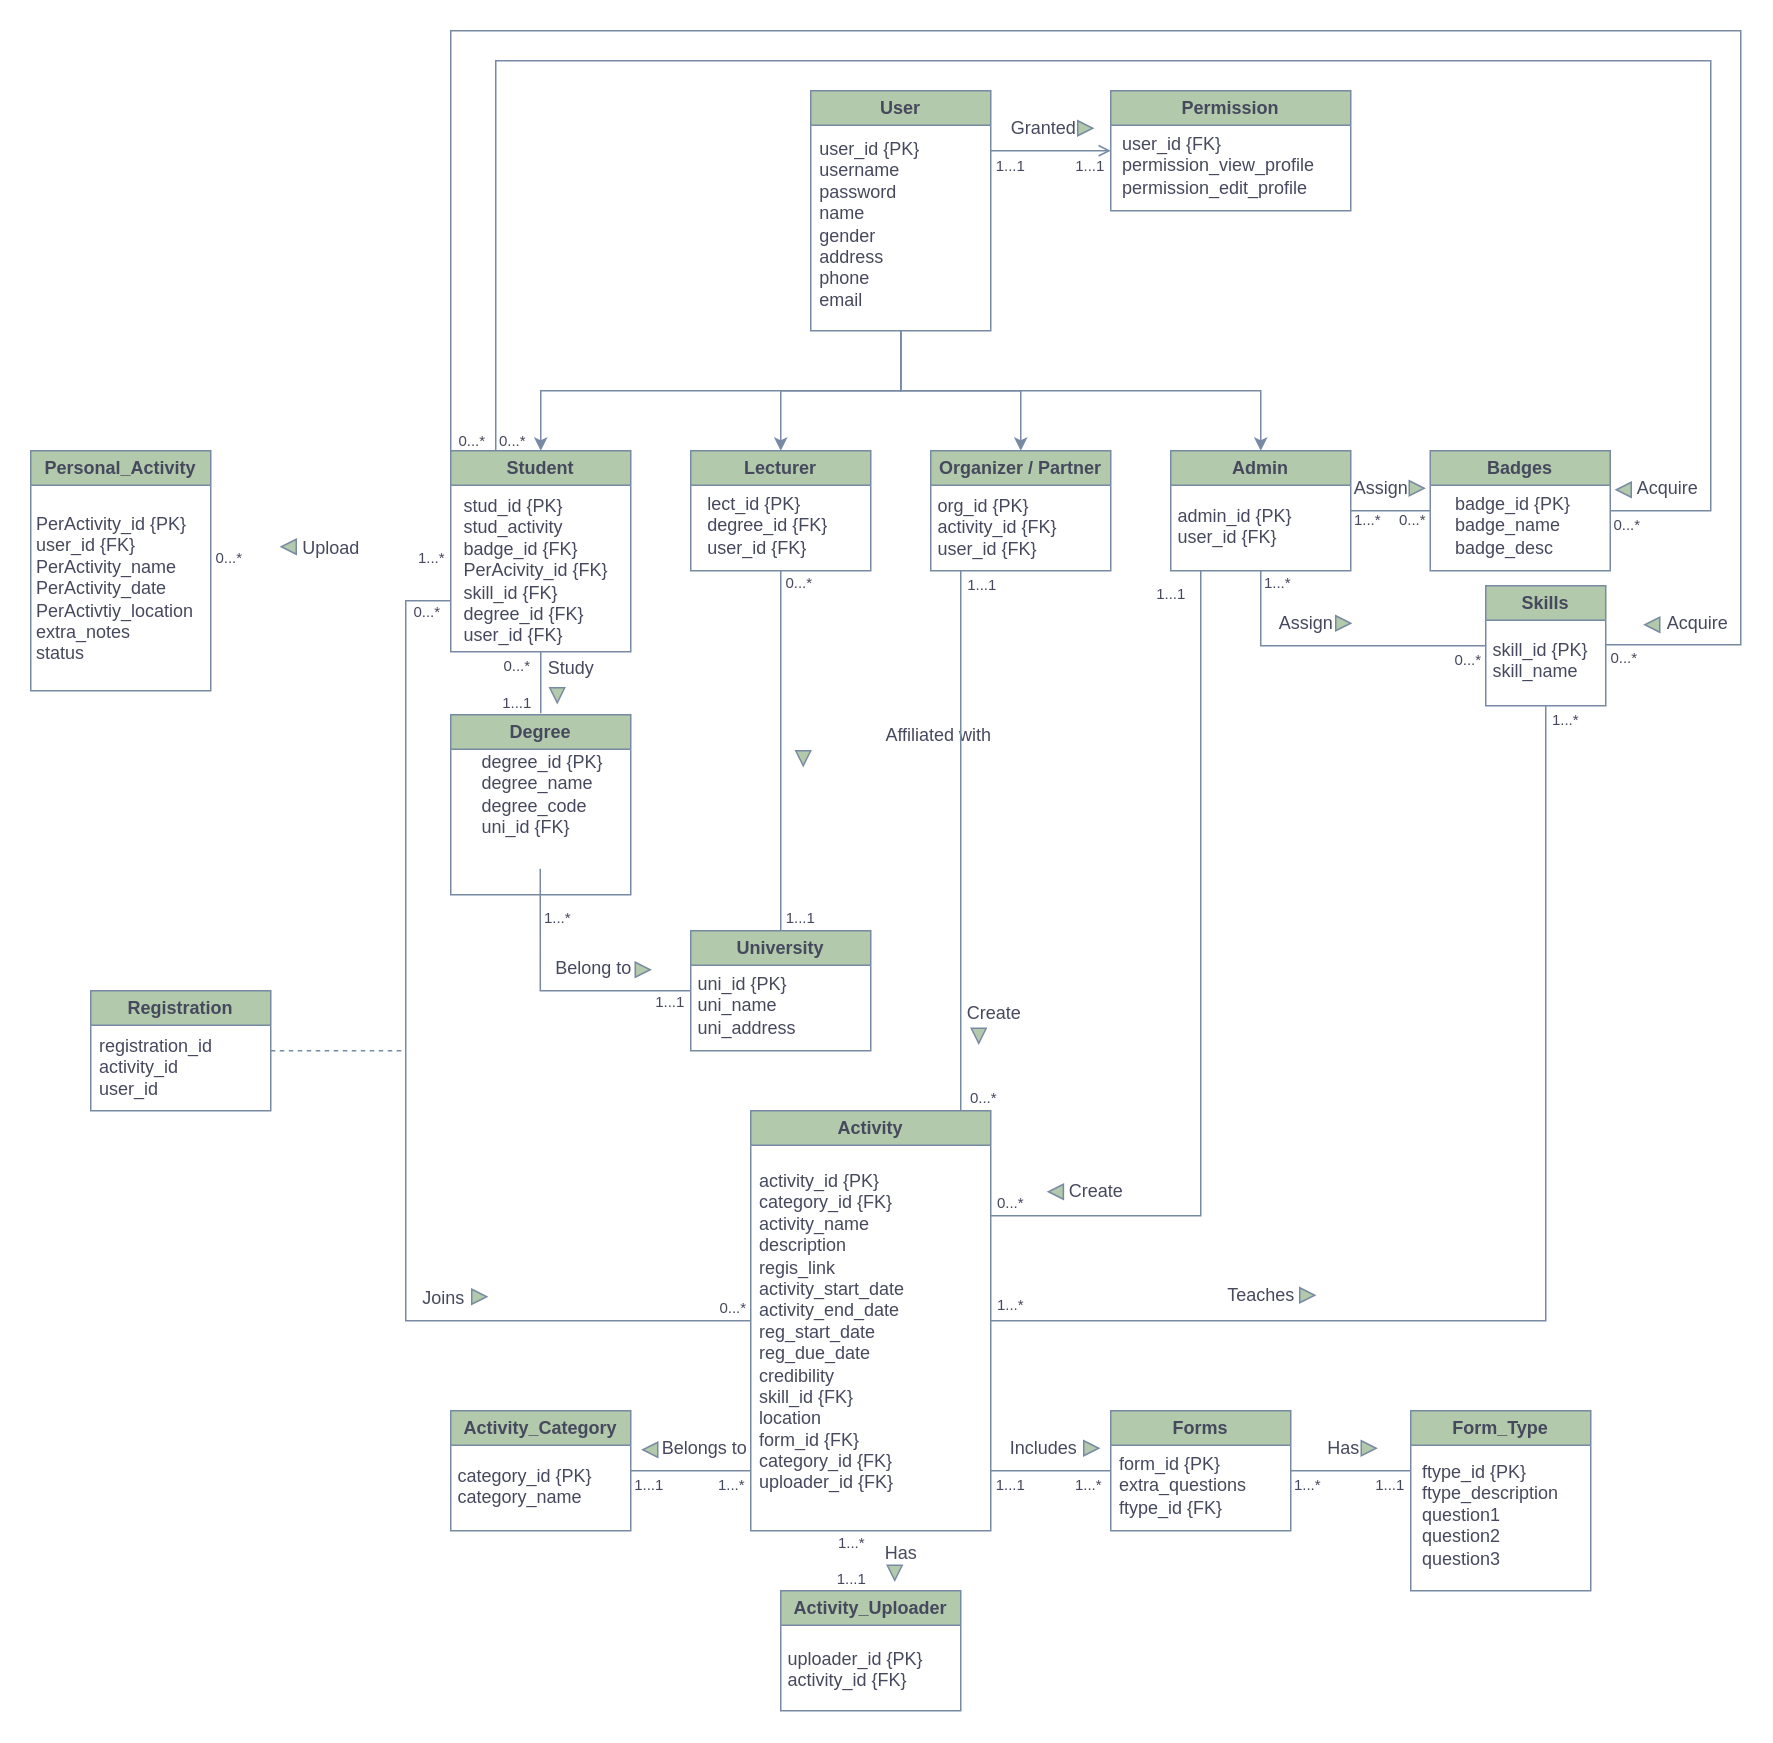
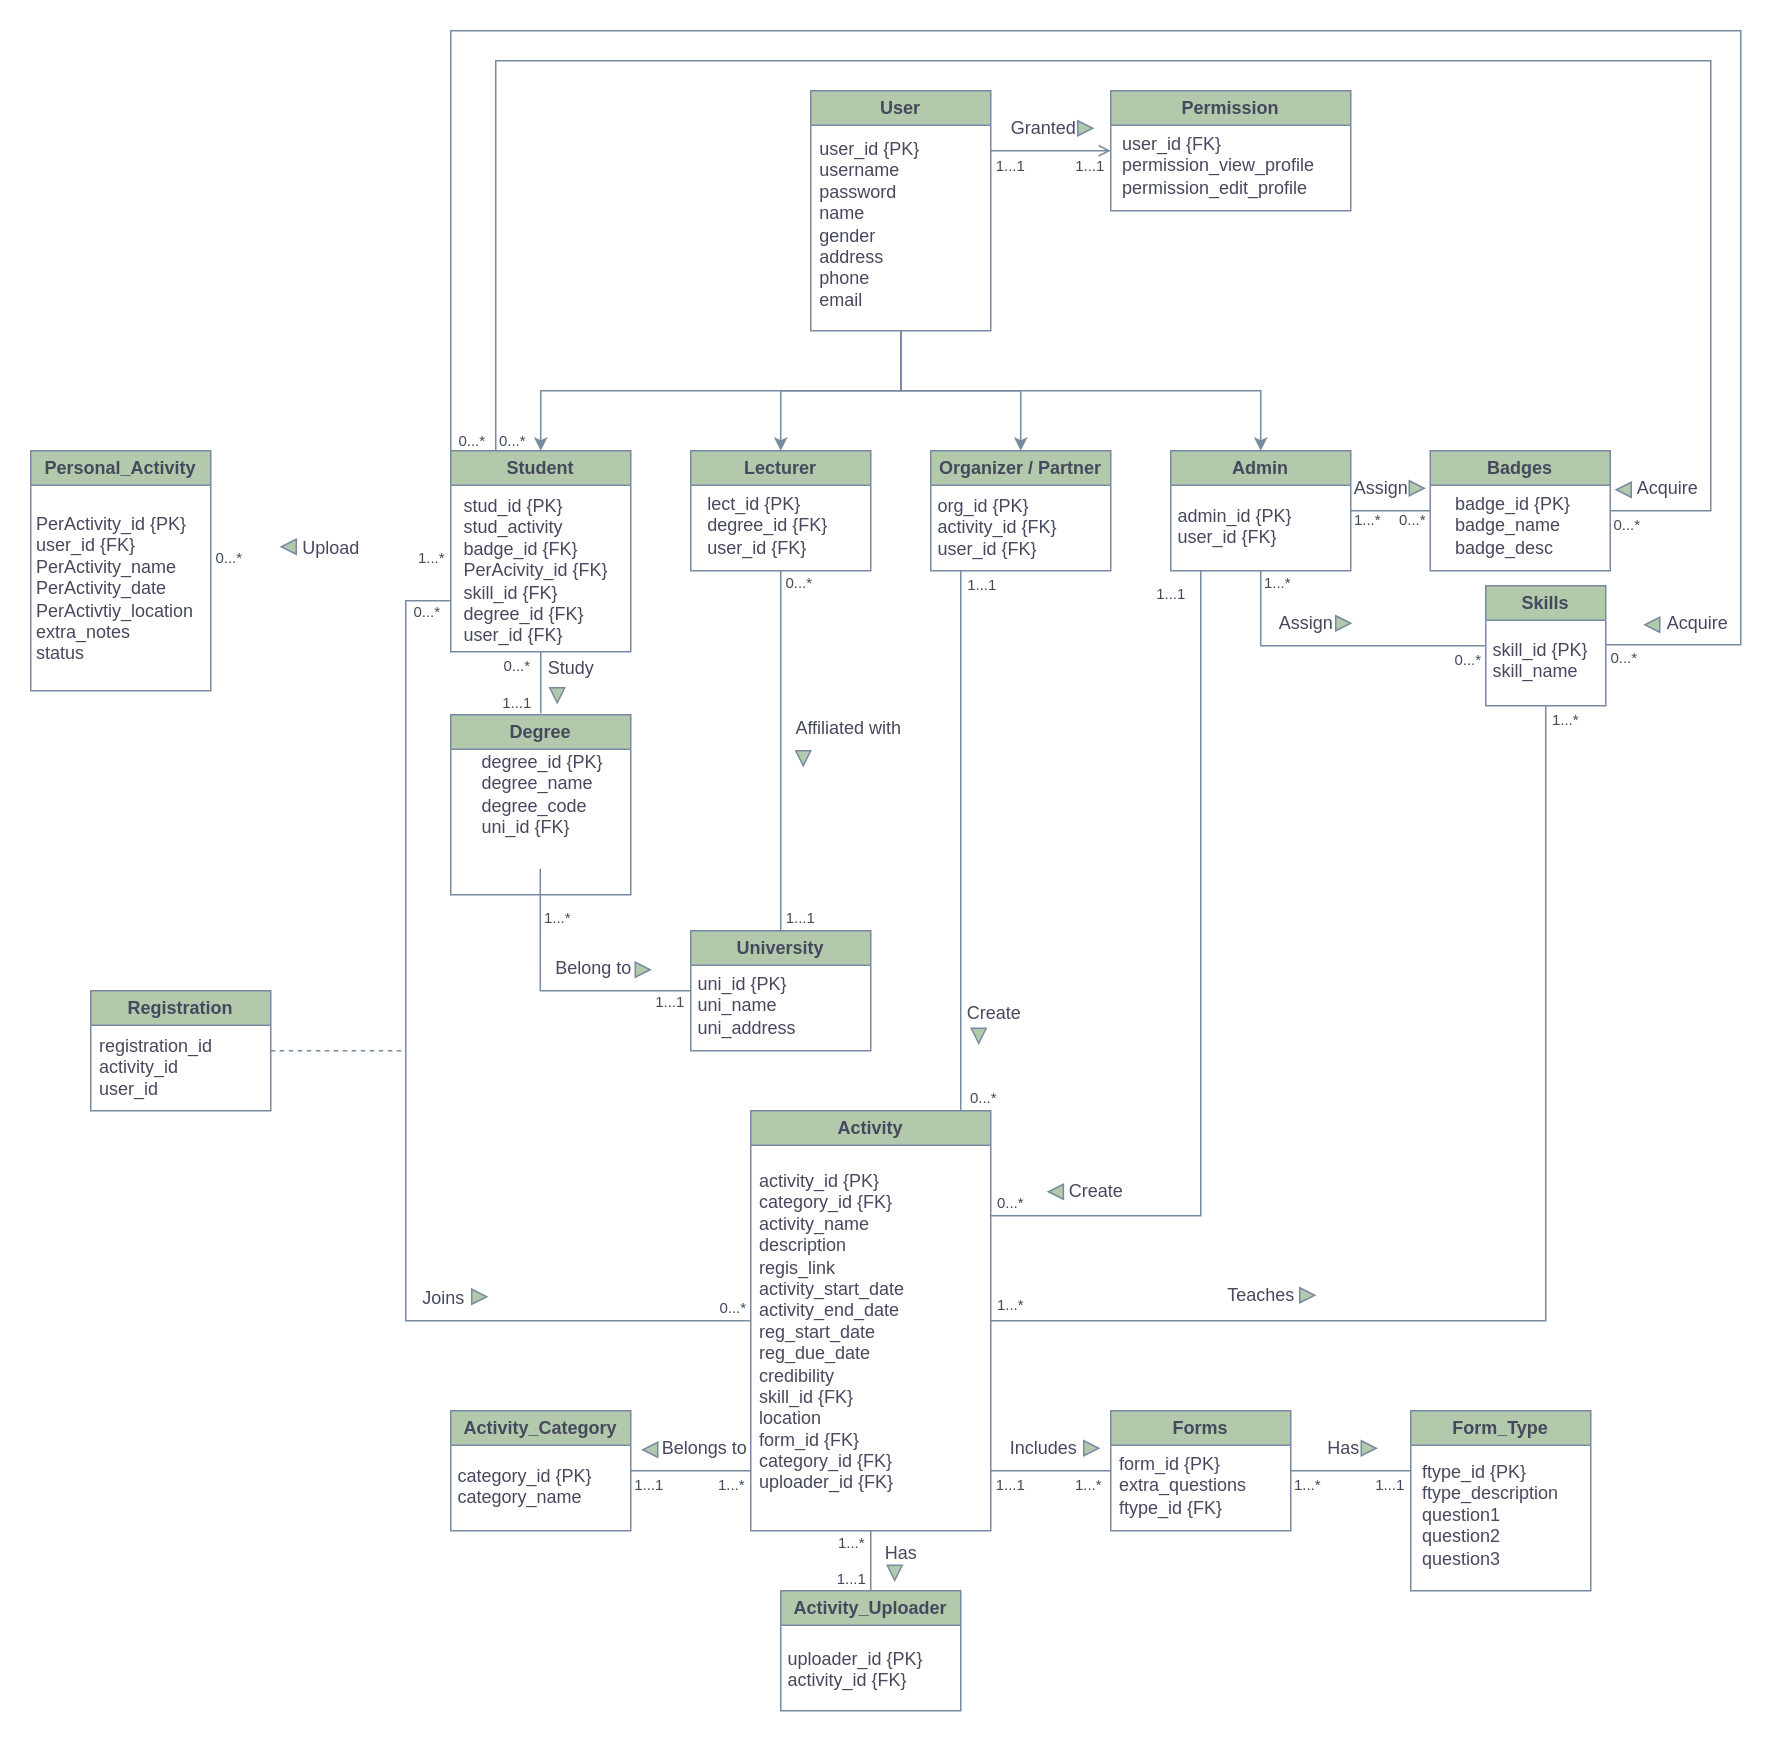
- <mxCell id="59" value="Affiliated with" style="text;html=1;align=center;verticalAlign=middle;resizable=0;points=[];autosize=1;strokeColor=none;fillColor=none;labelBackgroundColor=none;fontColor=#46495D;" vertex="1" parent="1"><mxGeometry x="581" y="477" width="88" height="26" as="geometry" /></mxCell>
+ <mxCell id="59" value="Affiliated with" style="text;html=1;align=center;verticalAlign=middle;resizable=0;points=[];autosize=1;strokeColor=none;fillColor=none;labelBackgroundColor=none;fontColor=#46495D;" vertex="1" parent="1"><mxGeometry x="521" y="472" width="88" height="26" as="geometry" /></mxCell>
+ <mxCell id="28" style="edgeStyle=orthogonalEdgeStyle;rounded=0;orthogonalLoop=1;jettySize=auto;html=1;entryX=0.5;entryY=0;entryDx=0;entryDy=0;endArrow=none;endFill=0;labelBackgroundColor=none;strokeColor=#788AA3;fontColor=default;" edge="1" parent="1" source="32" target="26"><mxGeometry relative="1" as="geometry" /></mxCell>
